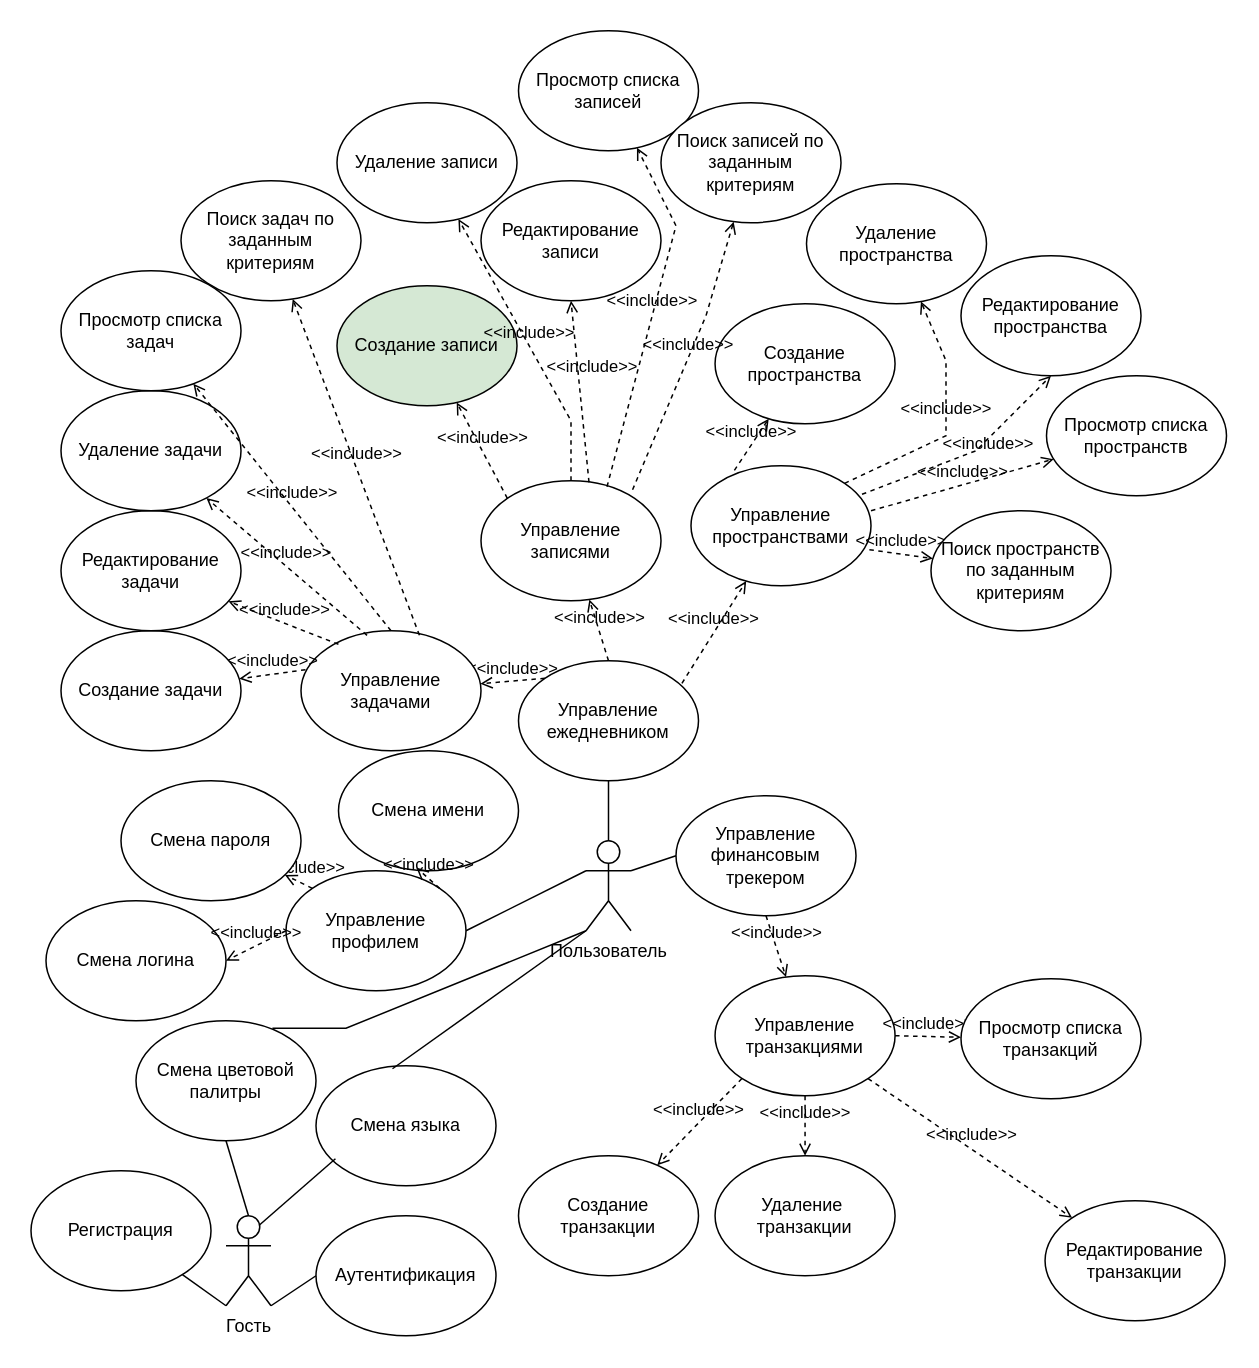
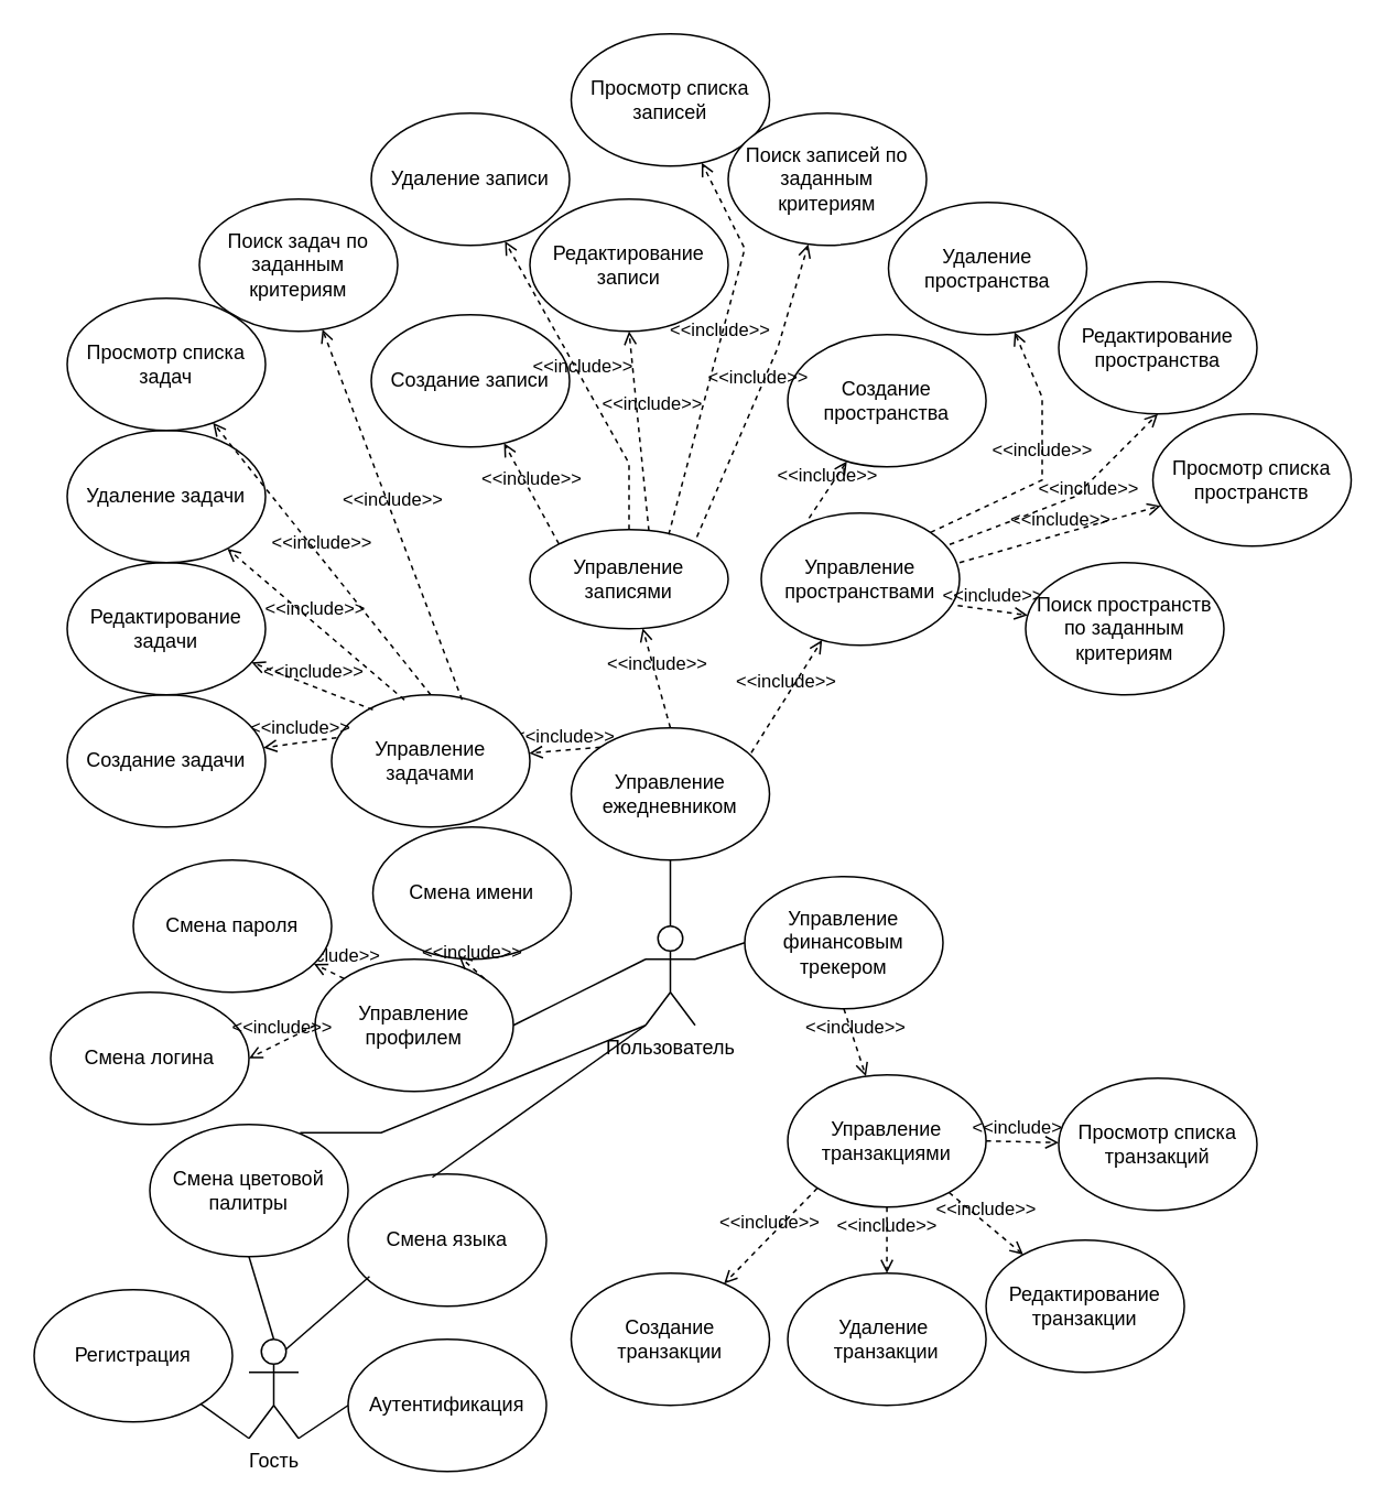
- <mxCell id="30" value="Создание записи" style="ellipse;whiteSpace=wrap;html=1;fillColor=#d5e8d4;" parent="1" vertex="1"><mxGeometry x="224" y="190" width="120" height="80" as="geometry" /></mxCell>
+ <mxCell id="30" value="Создание записи" style="ellipse;whiteSpace=wrap;html=1;" parent="1" vertex="1"><mxGeometry x="224" y="190" width="120" height="80" as="geometry" /></mxCell>
- <mxCell id="16" value="Управление записями" style="ellipse;whiteSpace=wrap;html=1;" parent="1" vertex="1"><mxGeometry x="320" y="320" width="120" height="80" as="geometry" /></mxCell>
+ <mxCell id="16" value="Управление записями" style="ellipse;whiteSpace=wrap;html=1;" parent="1" vertex="1"><mxGeometry x="320" y="320" width="120" height="60" as="geometry" /></mxCell>
- <mxCell id="58" value="Редактирование транзакции" style="ellipse;whiteSpace=wrap;html=1;" parent="1" vertex="1"><mxGeometry x="696.04" y="800" width="120" height="80" as="geometry" /></mxCell>
+ <mxCell id="58" value="Редактирование транзакции" style="ellipse;whiteSpace=wrap;html=1;" parent="1" vertex="1"><mxGeometry x="596.04" y="750" width="120" height="80" as="geometry" /></mxCell>
